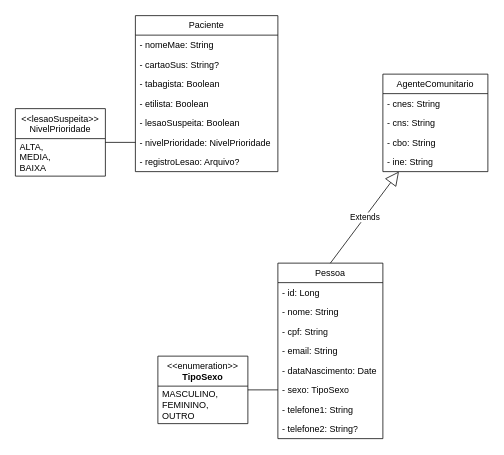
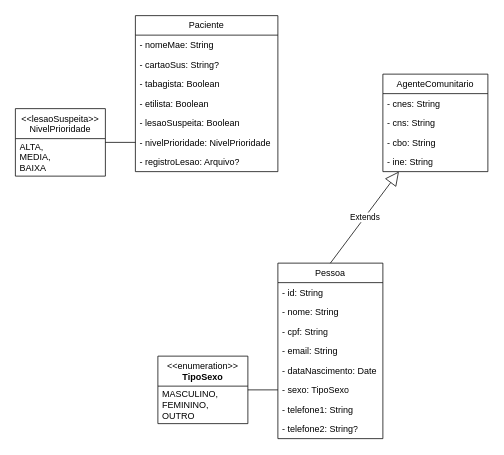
- <mxCell id="3" value="- id: Long" style="text;strokeColor=none;fillColor=none;align=left;verticalAlign=top;spacingLeft=4;spacingRight=4;overflow=hidden;rotatable=0;points=[[0,0.5],[1,0.5]];portConstraint=eastwest;whiteSpace=wrap;html=1;" parent="2" vertex="1"><mxGeometry y="26" width="140" height="26" as="geometry" /></mxCell>
+ <mxCell id="3" value="- id: String" style="text;strokeColor=none;fillColor=none;align=left;verticalAlign=top;spacingLeft=4;spacingRight=4;overflow=hidden;rotatable=0;points=[[0,0.5],[1,0.5]];portConstraint=eastwest;whiteSpace=wrap;html=1;" parent="2" vertex="1"><mxGeometry y="26" width="140" height="26" as="geometry" /></mxCell>
